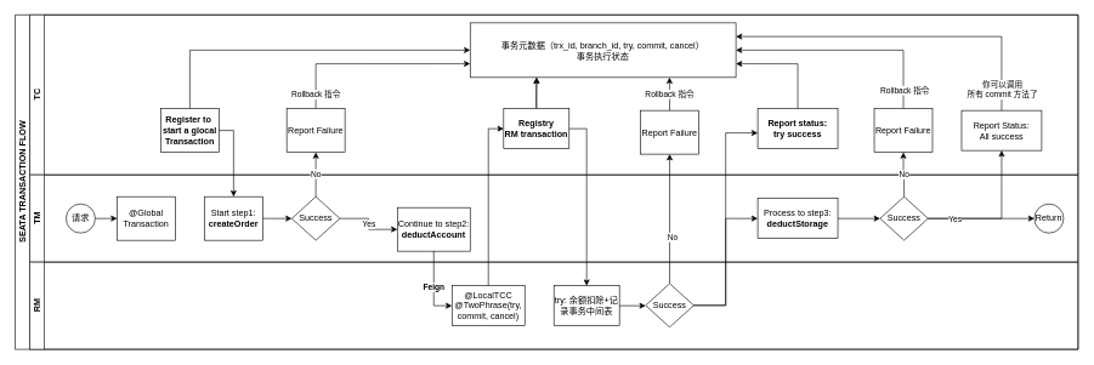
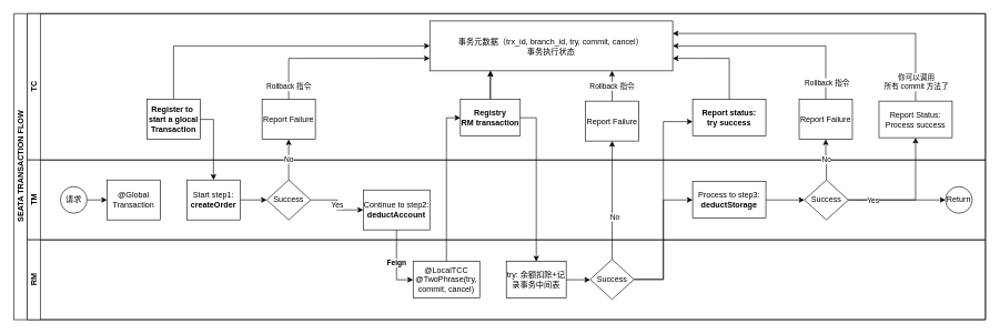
- <mxCell id="20" value="Report Status:&lt;br&gt;All success" style="rounded=0;whiteSpace=wrap;html=1;fontFamily=Helvetica;fontSize=12;fontColor=#000000;align=center;direction=south;" parent="3" vertex="1"><mxGeometry x="1280" y="131.5" width="110" height="55" as="geometry" /></mxCell>
+ <mxCell id="20" value="Report Status:&lt;br&gt;Process success" style="rounded=0;whiteSpace=wrap;html=1;fontFamily=Helvetica;fontSize=12;fontColor=#000000;align=center;direction=south;" parent="3" vertex="1"><mxGeometry x="1280" y="131.5" width="110" height="55" as="geometry" /></mxCell>
